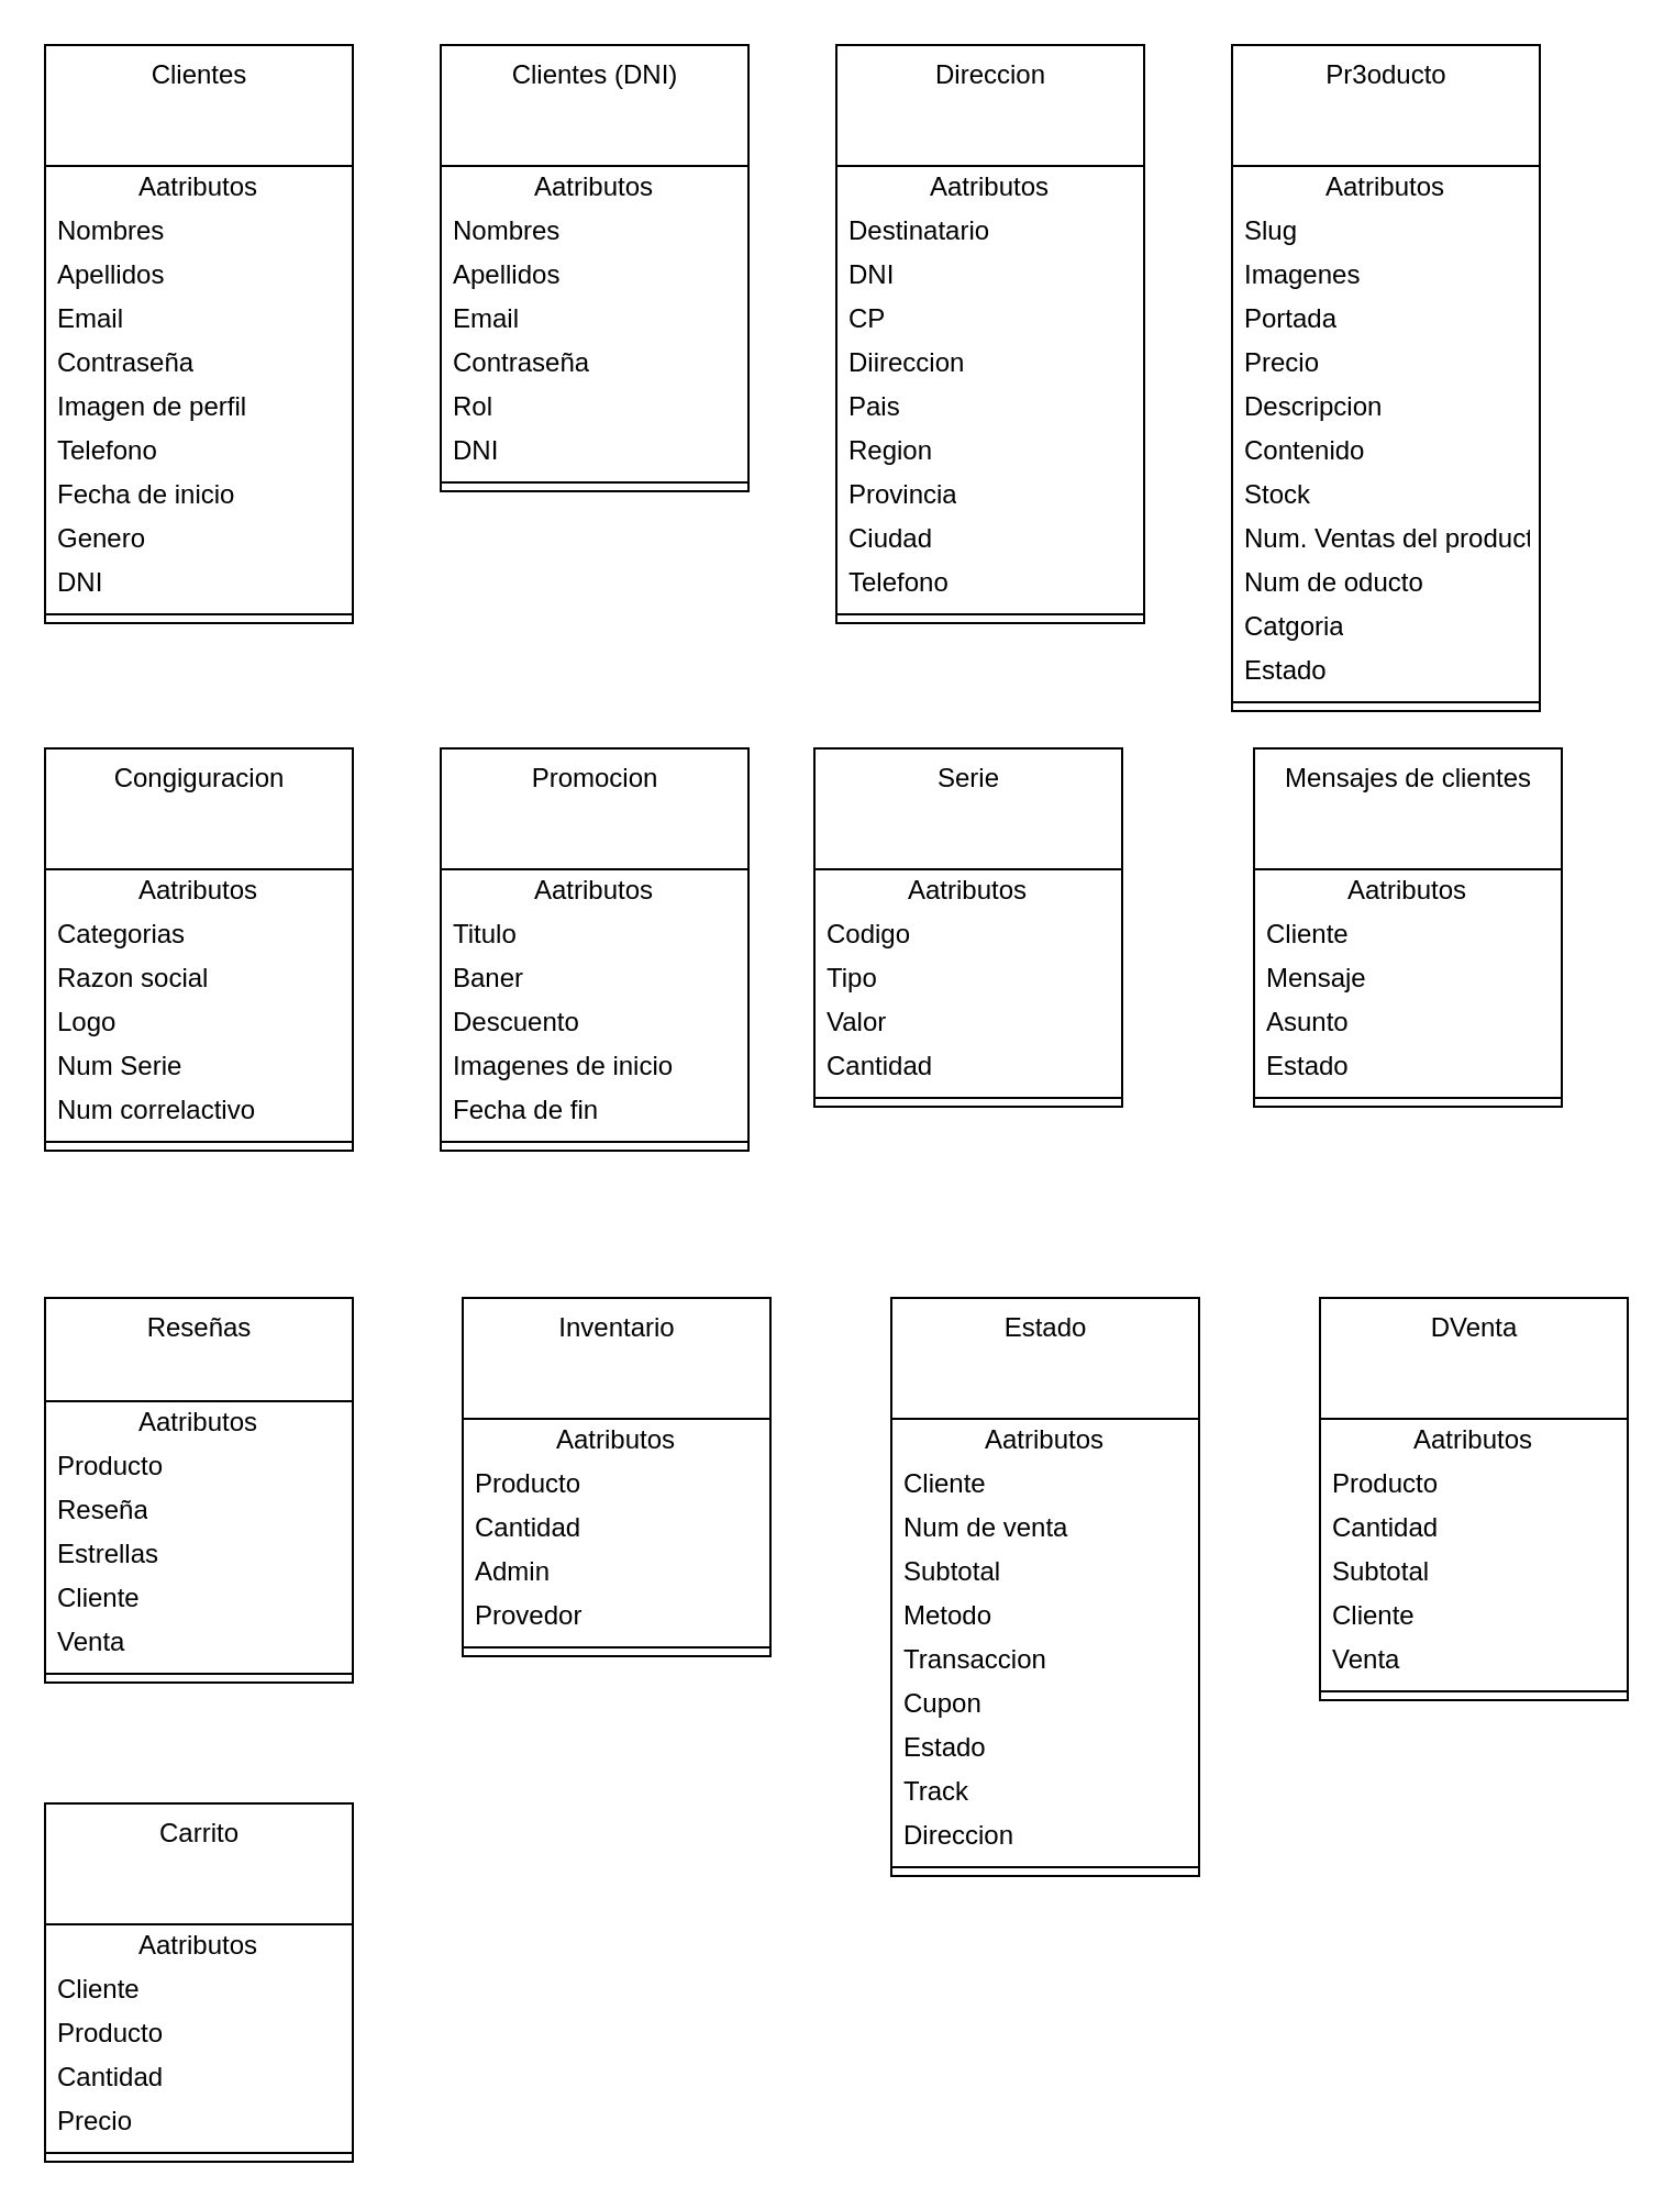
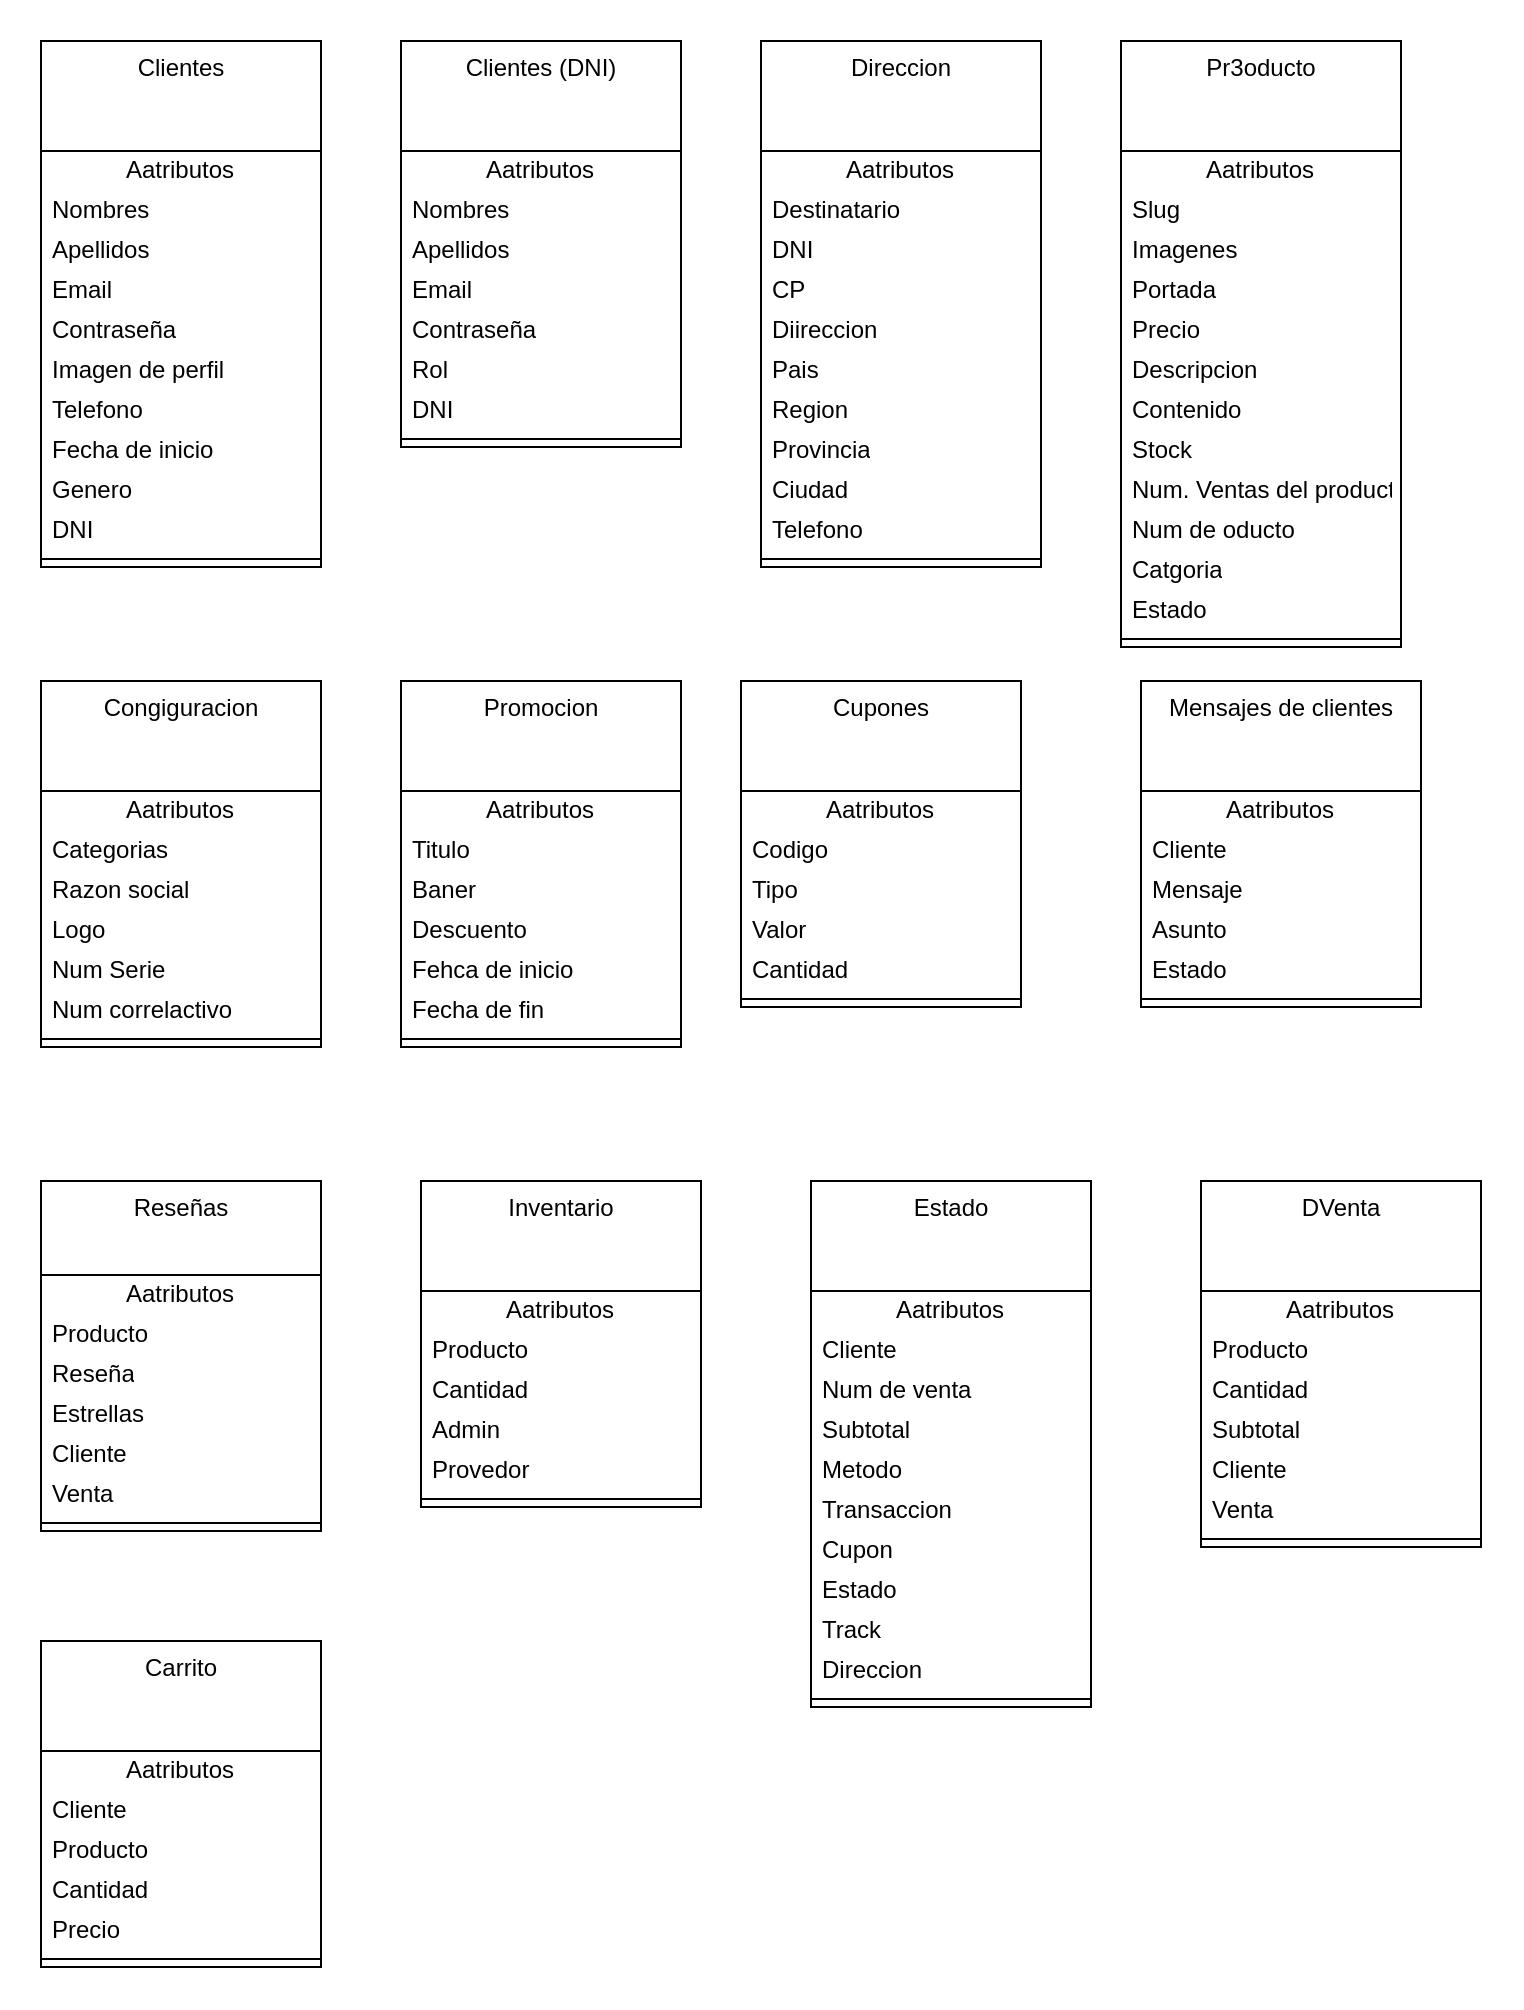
- <mxCell id="65" value="Serie" style="swimlane;fontStyle=0;align=center;verticalAlign=top;childLayout=stackLayout;horizontal=1;startSize=55;horizontalStack=0;resizeParent=1;resizeParentMax=0;resizeLast=0;collapsible=0;marginBottom=0;html=1;" vertex="1" parent="1"><mxGeometry x="370" y="340" width="140" height="163" as="geometry" /></mxCell>
+ <mxCell id="65" value="Cupones" style="swimlane;fontStyle=0;align=center;verticalAlign=top;childLayout=stackLayout;horizontal=1;startSize=55;horizontalStack=0;resizeParent=1;resizeParentMax=0;resizeLast=0;collapsible=0;marginBottom=0;html=1;" vertex="1" parent="1"><mxGeometry x="370" y="340" width="140" height="163" as="geometry" /></mxCell>
- <mxCell id="62" value="Imagenes de inicio" style="text;html=1;strokeColor=none;fillColor=none;align=left;verticalAlign=middle;spacingLeft=4;spacingRight=4;overflow=hidden;rotatable=0;points=[[0,0.5],[1,0.5]];portConstraint=eastwest;" vertex="1" parent="57"><mxGeometry y="135" width="140" height="20" as="geometry" /></mxCell>
+ <mxCell id="62" value="Fehca de inicio" style="text;html=1;strokeColor=none;fillColor=none;align=left;verticalAlign=middle;spacingLeft=4;spacingRight=4;overflow=hidden;rotatable=0;points=[[0,0.5],[1,0.5]];portConstraint=eastwest;" vertex="1" parent="57"><mxGeometry y="135" width="140" height="20" as="geometry" /></mxCell>
